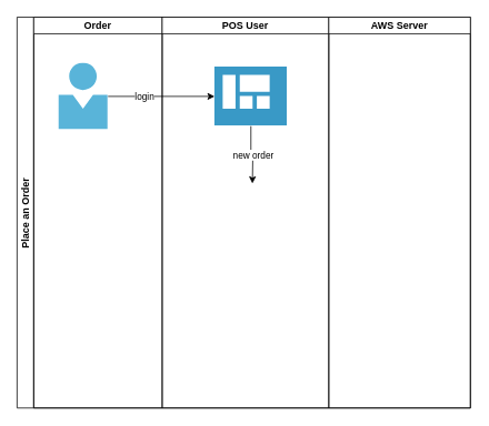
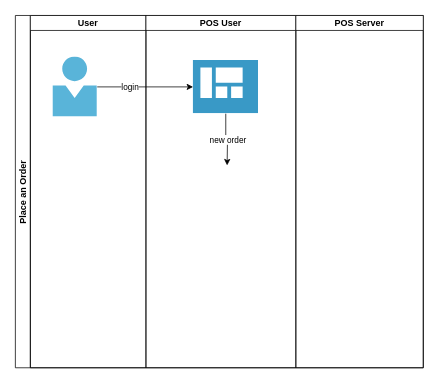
- <mxCell id="3" value="Order" style="swimlane;startSize=20;" vertex="1" parent="2"><mxGeometry x="20" width="154.2" height="470" as="geometry" /></mxCell>
+ <mxCell id="3" value="User" style="swimlane;startSize=20;" vertex="1" parent="2"><mxGeometry x="20" width="154.2" height="470" as="geometry" /></mxCell>
- <mxCell id="8" value="AWS Server" style="swimlane;startSize=20;" vertex="1" parent="2"><mxGeometry x="374.2" width="170" height="470" as="geometry" /></mxCell>
+ <mxCell id="8" value="POS Server" style="swimlane;startSize=20;" vertex="1" parent="2"><mxGeometry x="374.2" width="170" height="470" as="geometry" /></mxCell>
